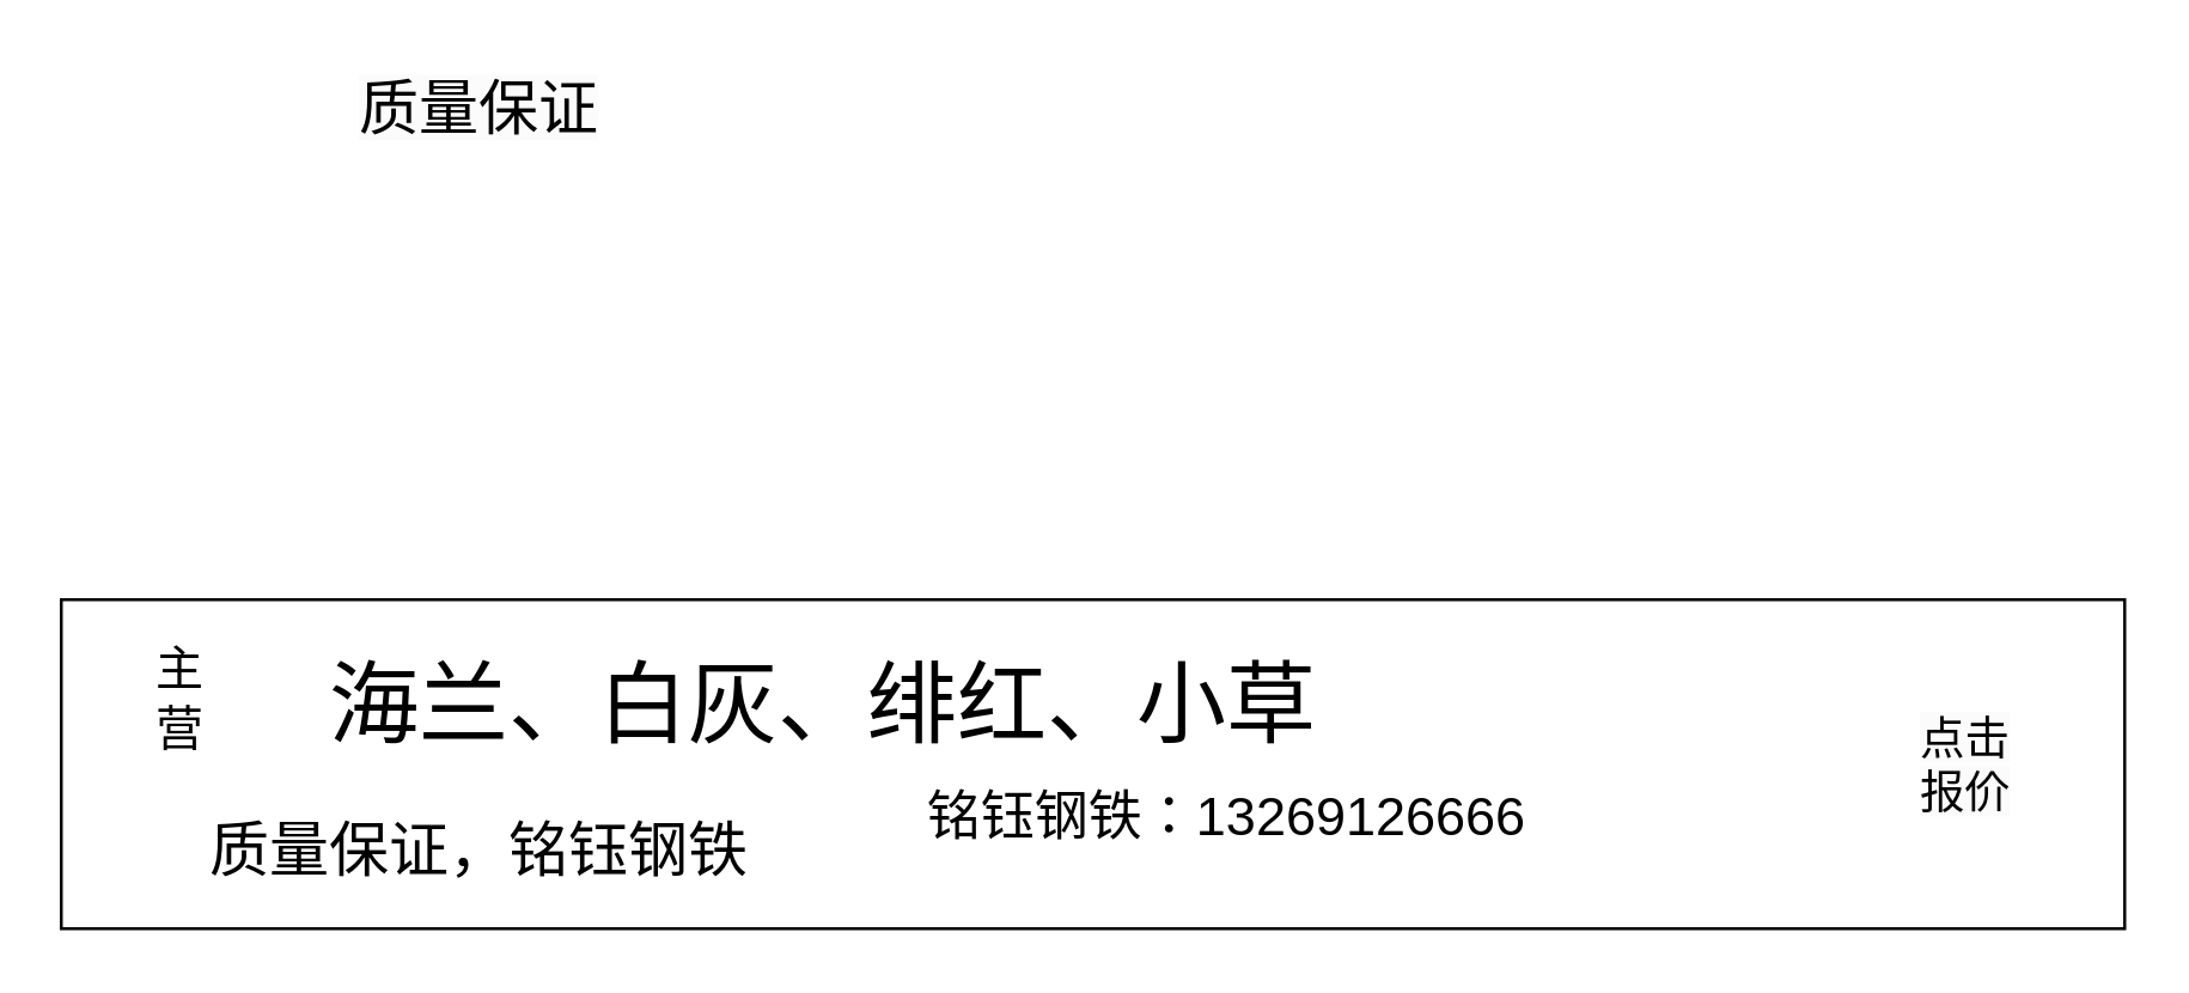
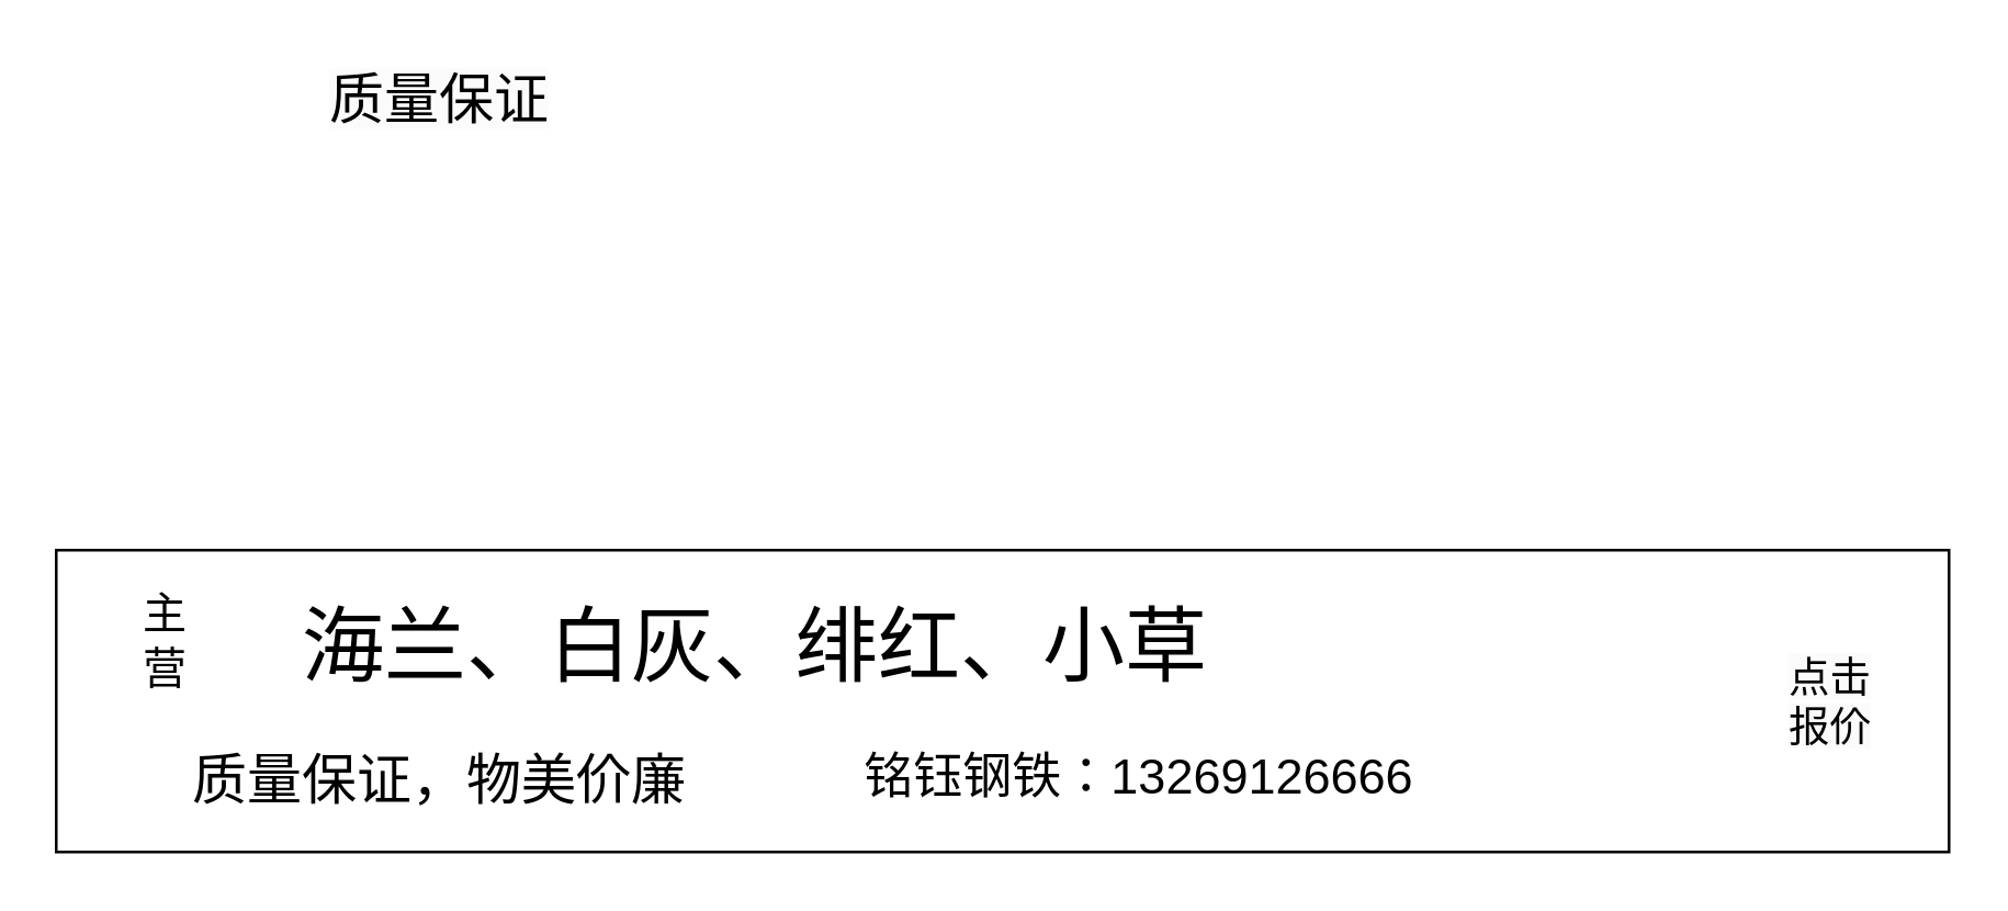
- <mxCell id="7" value="&lt;span style=&quot;color: rgb(0, 0, 0); font-family: Helvetica; font-size: 15px; font-style: normal; font-variant-ligatures: normal; font-variant-caps: normal; font-weight: 400; letter-spacing: normal; orphans: 2; text-align: center; text-indent: 0px; text-transform: none; widows: 2; word-spacing: 0px; -webkit-text-stroke-width: 0px; white-space: normal; background-color: rgb(251, 251, 251); text-decoration-thickness: initial; text-decoration-style: initial; text-decoration-color: initial; float: none; display: inline !important;&quot;&gt;点击&lt;/span&gt;&lt;div&gt;&lt;span style=&quot;color: rgb(0, 0, 0); font-family: Helvetica; font-size: 15px; font-style: normal; font-variant-ligatures: normal; font-variant-caps: normal; font-weight: 400; letter-spacing: normal; orphans: 2; text-align: center; text-indent: 0px; text-transform: none; widows: 2; word-spacing: 0px; -webkit-text-stroke-width: 0px; white-space: normal; background-color: rgb(251, 251, 251); text-decoration-thickness: initial; text-decoration-style: initial; text-decoration-color: initial; float: none; display: inline !important;&quot;&gt;报价&lt;/span&gt;&lt;/div&gt;" style="text;whiteSpace=wrap;html=1;verticalAlign=middle;fontSize=15;" vertex="1" parent="1"><mxGeometry x="640" y="235" width="40" height="40" as="geometry" /></mxCell>
+ <mxCell id="7" value="&lt;span style=&quot;color: rgb(0, 0, 0); font-family: Helvetica; font-size: 15px; font-style: normal; font-variant-ligatures: normal; font-variant-caps: normal; font-weight: 400; letter-spacing: normal; orphans: 2; text-align: center; text-indent: 0px; text-transform: none; widows: 2; word-spacing: 0px; -webkit-text-stroke-width: 0px; white-space: normal; background-color: rgb(251, 251, 251); text-decoration-thickness: initial; text-decoration-style: initial; text-decoration-color: initial; float: none; display: inline !important;&quot;&gt;点击&lt;/span&gt;&lt;div&gt;&lt;span style=&quot;color: rgb(0, 0, 0); font-family: Helvetica; font-size: 15px; font-style: normal; font-variant-ligatures: normal; font-variant-caps: normal; font-weight: 400; letter-spacing: normal; orphans: 2; text-align: center; text-indent: 0px; text-transform: none; widows: 2; word-spacing: 0px; -webkit-text-stroke-width: 0px; white-space: normal; background-color: rgb(251, 251, 251); text-decoration-thickness: initial; text-decoration-style: initial; text-decoration-color: initial; float: none; display: inline !important;&quot;&gt;报价&lt;/span&gt;&lt;/div&gt;" style="text;whiteSpace=wrap;html=1;verticalAlign=middle;fontSize=15;" vertex="1" parent="1"><mxGeometry x="650" y="235" width="40" height="40" as="geometry" /></mxCell>
- <mxCell id="6" value="&lt;div style=&quot;font-size: 18px;&quot;&gt;&lt;div style=&quot;font-size: 18px;&quot;&gt;铭钰钢铁：13269126666&lt;/div&gt;&lt;/div&gt;" style="text;html=1;align=center;verticalAlign=middle;whiteSpace=wrap;rounded=0;fontSize=18;" vertex="1" parent="1"><mxGeometry x="285" y="258" width="250" height="30" as="geometry" /></mxCell>
+ <mxCell id="6" value="&lt;div style=&quot;font-size: 18px;&quot;&gt;&lt;div style=&quot;font-size: 18px;&quot;&gt;铭钰钢铁：13269126666&lt;/div&gt;&lt;/div&gt;" style="text;html=1;align=center;verticalAlign=middle;whiteSpace=wrap;rounded=0;fontSize=18;" vertex="1" parent="1"><mxGeometry x="290" y="268" width="250" height="30" as="geometry" /></mxCell>
- <mxCell id="5" value="&lt;div style=&quot;font-size: 20px;&quot;&gt;质量保证，铭钰钢铁&lt;br style=&quot;font-size: 20px;&quot;&gt;&lt;/div&gt;" style="text;html=1;align=center;verticalAlign=middle;whiteSpace=wrap;rounded=0;fontSize=20;" vertex="1" parent="1"><mxGeometry x="55" y="268" width="210" height="30" as="geometry" /></mxCell>
+ <mxCell id="5" value="&lt;div style=&quot;font-size: 20px;&quot;&gt;质量保证，物美价廉&lt;br style=&quot;font-size: 20px;&quot;&gt;&lt;/div&gt;" style="text;html=1;align=center;verticalAlign=middle;whiteSpace=wrap;rounded=0;fontSize=20;" vertex="1" parent="1"><mxGeometry x="55" y="268" width="210" height="30" as="geometry" /></mxCell>
